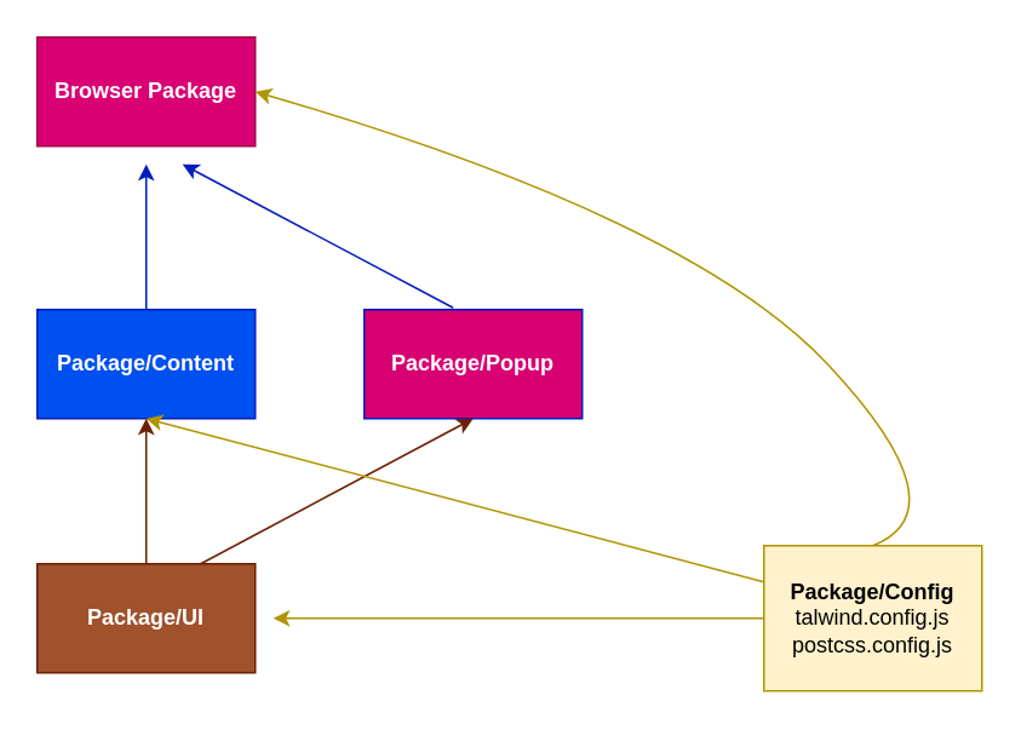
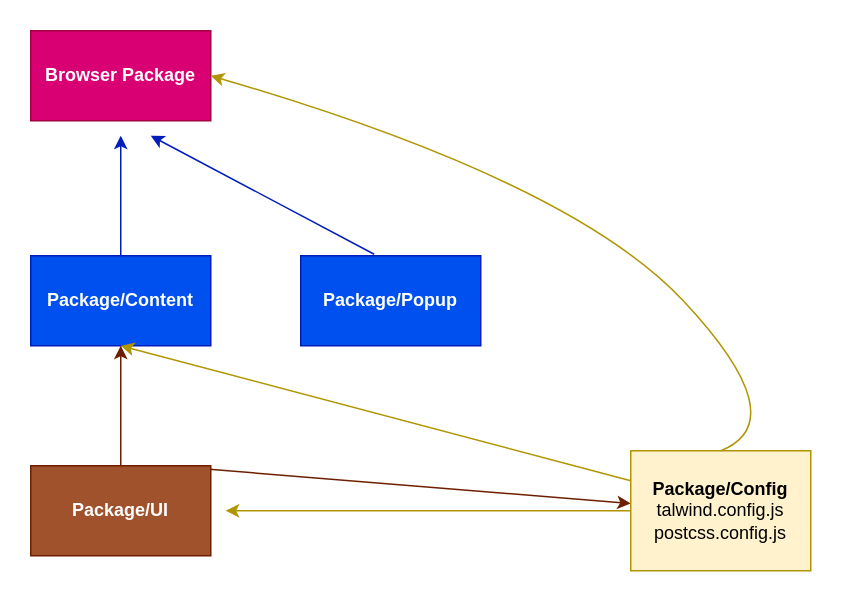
- <mxCell id="6" value="&lt;b&gt;Package/Popup&lt;/b&gt;" style="rounded=0;whiteSpace=wrap;html=1;fillColor=#d80073;fontColor=#ffffff;strokeColor=#001DBC;" parent="1" vertex="1"><mxGeometry x="200" y="170" width="120" height="60" as="geometry" /></mxCell>
+ <mxCell id="6" value="&lt;b&gt;Package/Popup&lt;/b&gt;" style="rounded=0;whiteSpace=wrap;html=1;fillColor=#0050ef;fontColor=#ffffff;strokeColor=#001DBC;" parent="1" vertex="1"><mxGeometry x="200" y="170" width="120" height="60" as="geometry" /></mxCell>
- <mxCell id="8" style="edgeStyle=none;html=1;exitX=0.75;exitY=0;exitDx=0;exitDy=0;entryX=0.5;entryY=1;entryDx=0;entryDy=0;fillColor=#a0522d;strokeColor=#6D1F00;" parent="1" source="9" target="6" edge="1"><mxGeometry relative="1" as="geometry"><mxPoint x="210" y="260" as="targetPoint" /></mxGeometry></mxCell>
+ <mxCell id="8" style="edgeStyle=none;html=1;exitX=0.75;exitY=0;exitDx=0;exitDy=0;fillColor=#a0522d;strokeColor=#6D1F00;" parent="1" source="9" target="12" edge="1"><mxGeometry relative="1" as="geometry"><mxPoint x="210" y="260" as="targetPoint" /></mxGeometry></mxCell>
